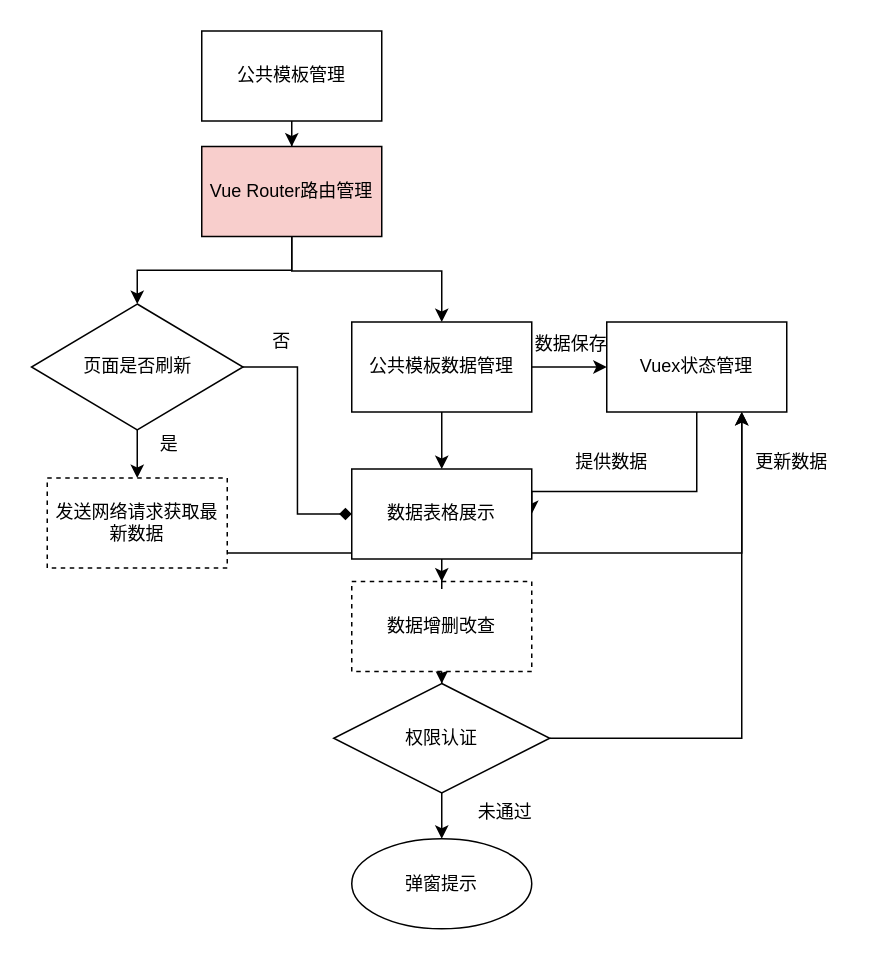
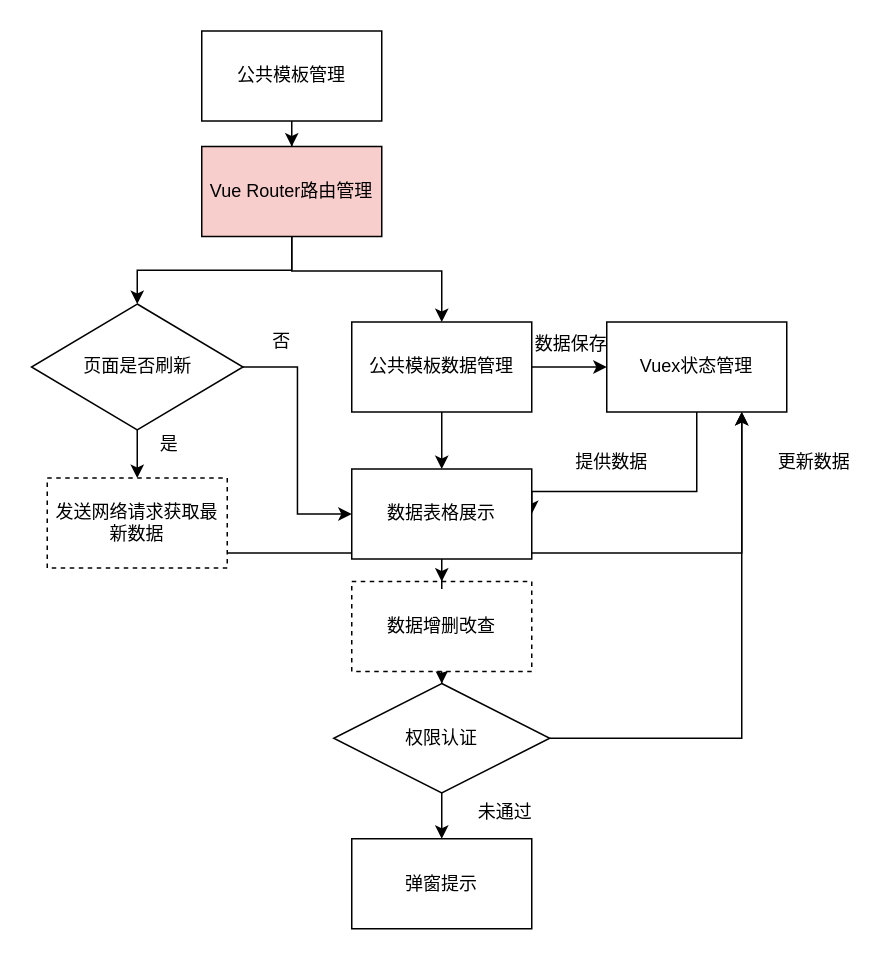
- <mxCell id="25" value="更新数据" style="text;html=1;align=center;verticalAlign=middle;resizable=0;points=[];autosize=1;strokeColor=none;fillColor=none;" vertex="1" parent="1"><mxGeometry x="494" y="295" width="66" height="26" as="geometry" /></mxCell>
+ <mxCell id="25" value="更新数据" style="text;html=1;align=center;verticalAlign=middle;resizable=0;points=[];autosize=1;strokeColor=none;fillColor=none;" vertex="1" parent="1"><mxGeometry x="509" y="295" width="66" height="26" as="geometry" /></mxCell>
- <mxCell id="8" style="edgeStyle=orthogonalEdgeStyle;rounded=0;orthogonalLoop=1;jettySize=auto;html=1;exitX=1;exitY=0.5;exitDx=0;exitDy=0;entryX=0;entryY=0.5;entryDx=0;entryDy=0;endArrow=diamond;" edge="1" parent="1" source="9" target="23"><mxGeometry relative="1" as="geometry" /></mxCell>
+ <mxCell id="8" style="edgeStyle=orthogonalEdgeStyle;rounded=0;orthogonalLoop=1;jettySize=auto;html=1;exitX=1;exitY=0.5;exitDx=0;exitDy=0;entryX=0;entryY=0.5;entryDx=0;entryDy=0;" edge="1" parent="1" source="9" target="23"><mxGeometry relative="1" as="geometry" /></mxCell>
- <mxCell id="30" value="弹窗提示" style="ellipse;whiteSpace=wrap;html=1;" vertex="1" parent="1"><mxGeometry x="234" y="558.5" width="120" height="60" as="geometry" /></mxCell>
+ <mxCell id="30" value="弹窗提示" style="whiteSpace=wrap;html=1;rounded=0;" vertex="1" parent="1"><mxGeometry x="234" y="558.5" width="120" height="60" as="geometry" /></mxCell>
